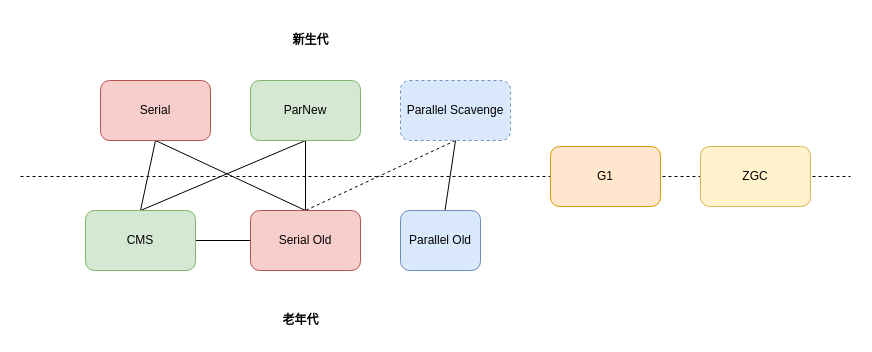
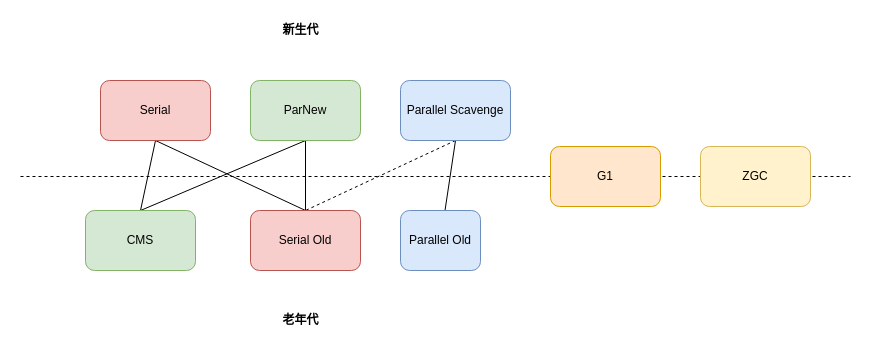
- <mxCell id="18" value="&lt;b&gt;新生代&lt;/b&gt;" style="text;html=1;align=center;verticalAlign=middle;resizable=0;points=[];autosize=1;strokeColor=none;fillColor=none;" parent="1" vertex="1"><mxGeometry x="285" y="30" width="50" height="20" as="geometry" /></mxCell>
+ <mxCell id="18" value="&lt;b&gt;新生代&lt;/b&gt;" style="text;html=1;align=center;verticalAlign=middle;resizable=0;points=[];autosize=1;strokeColor=none;fillColor=none;" parent="1" vertex="1"><mxGeometry x="275" y="20" width="50" height="20" as="geometry" /></mxCell>
- <mxCell id="10" value="&lt;div&gt;&lt;span&gt;Parallel Scavenge&lt;/span&gt;&lt;br&gt;&lt;/div&gt;" style="rounded=1;whiteSpace=wrap;html=1;fillColor=#dae8fc;strokeColor=#6c8ebf;dashed=1;" parent="1" vertex="1"><mxGeometry x="400" y="80" width="110" height="60" as="geometry" /></mxCell>
+ <mxCell id="10" value="&lt;div&gt;&lt;span&gt;Parallel Scavenge&lt;/span&gt;&lt;br&gt;&lt;/div&gt;" style="rounded=1;whiteSpace=wrap;html=1;fillColor=#dae8fc;strokeColor=#6c8ebf;" parent="1" vertex="1"><mxGeometry x="400" y="80" width="110" height="60" as="geometry" /></mxCell>
- <mxCell id="11" style="edgeStyle=orthogonalEdgeStyle;rounded=0;orthogonalLoop=1;jettySize=auto;html=1;exitX=1;exitY=0.5;exitDx=0;exitDy=0;entryX=0;entryY=0.5;entryDx=0;entryDy=0;endArrow=none;endFill=0;" parent="1" source="12" target="13" edge="1"><mxGeometry relative="1" as="geometry" /></mxCell>
